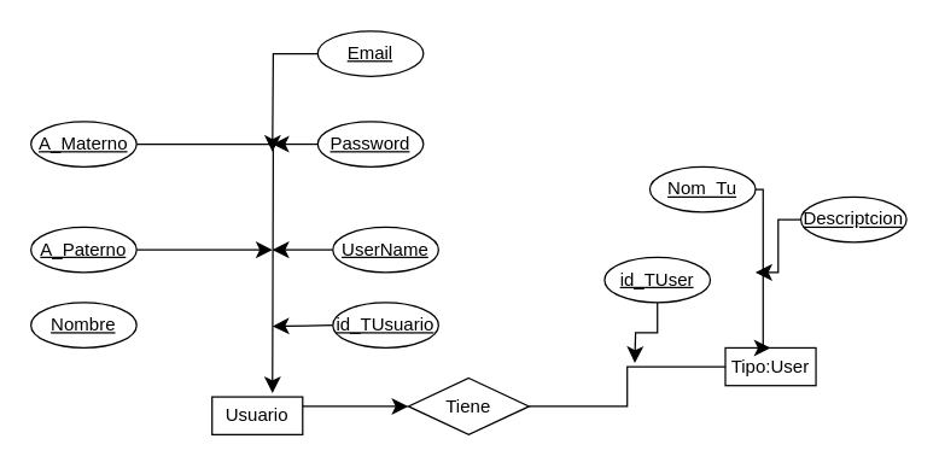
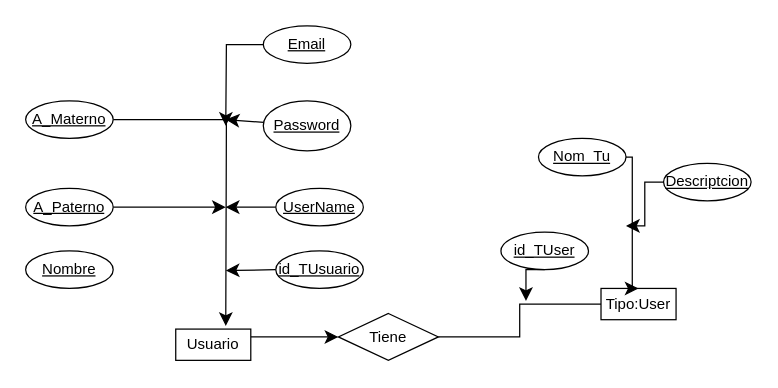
- <mxCell id="10" value="Password" style="ellipse;whiteSpace=wrap;html=1;align=center;fontStyle=4;labelBackgroundColor=none;" vertex="1" parent="1"><mxGeometry x="210" y="80" width="70" height="30" as="geometry" /></mxCell>
+ <mxCell id="10" value="Password" style="ellipse;whiteSpace=wrap;html=1;align=center;fontStyle=4;labelBackgroundColor=none;" vertex="1" parent="1"><mxGeometry x="210" y="80" width="70" height="40" as="geometry" /></mxCell>
- <mxCell id="18" value="id_TUser" style="ellipse;whiteSpace=wrap;html=1;align=center;fontStyle=4;labelBackgroundColor=none;" vertex="1" parent="1"><mxGeometry x="400" y="170" width="70" height="30" as="geometry" /></mxCell>
+ <mxCell id="18" value="id_TUser" style="ellipse;whiteSpace=wrap;html=1;align=center;fontStyle=4;labelBackgroundColor=none;" vertex="1" parent="1"><mxGeometry x="400" y="185" width="70" height="30" as="geometry" /></mxCell>
